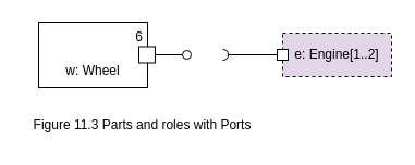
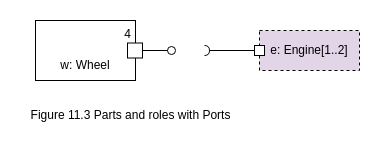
- <mxCell id="2" value="6" style="align=right;verticalAlign=top;spacingRight=2;whiteSpace=wrap;html=1;" parent="1" vertex="1"><mxGeometry x="35" y="20" width="100" height="60" as="geometry" /></mxCell>
+ <mxCell id="2" value="4" style="align=right;verticalAlign=top;spacingRight=2;whiteSpace=wrap;html=1;" parent="1" vertex="1"><mxGeometry x="35" y="20" width="100" height="60" as="geometry" /></mxCell>
